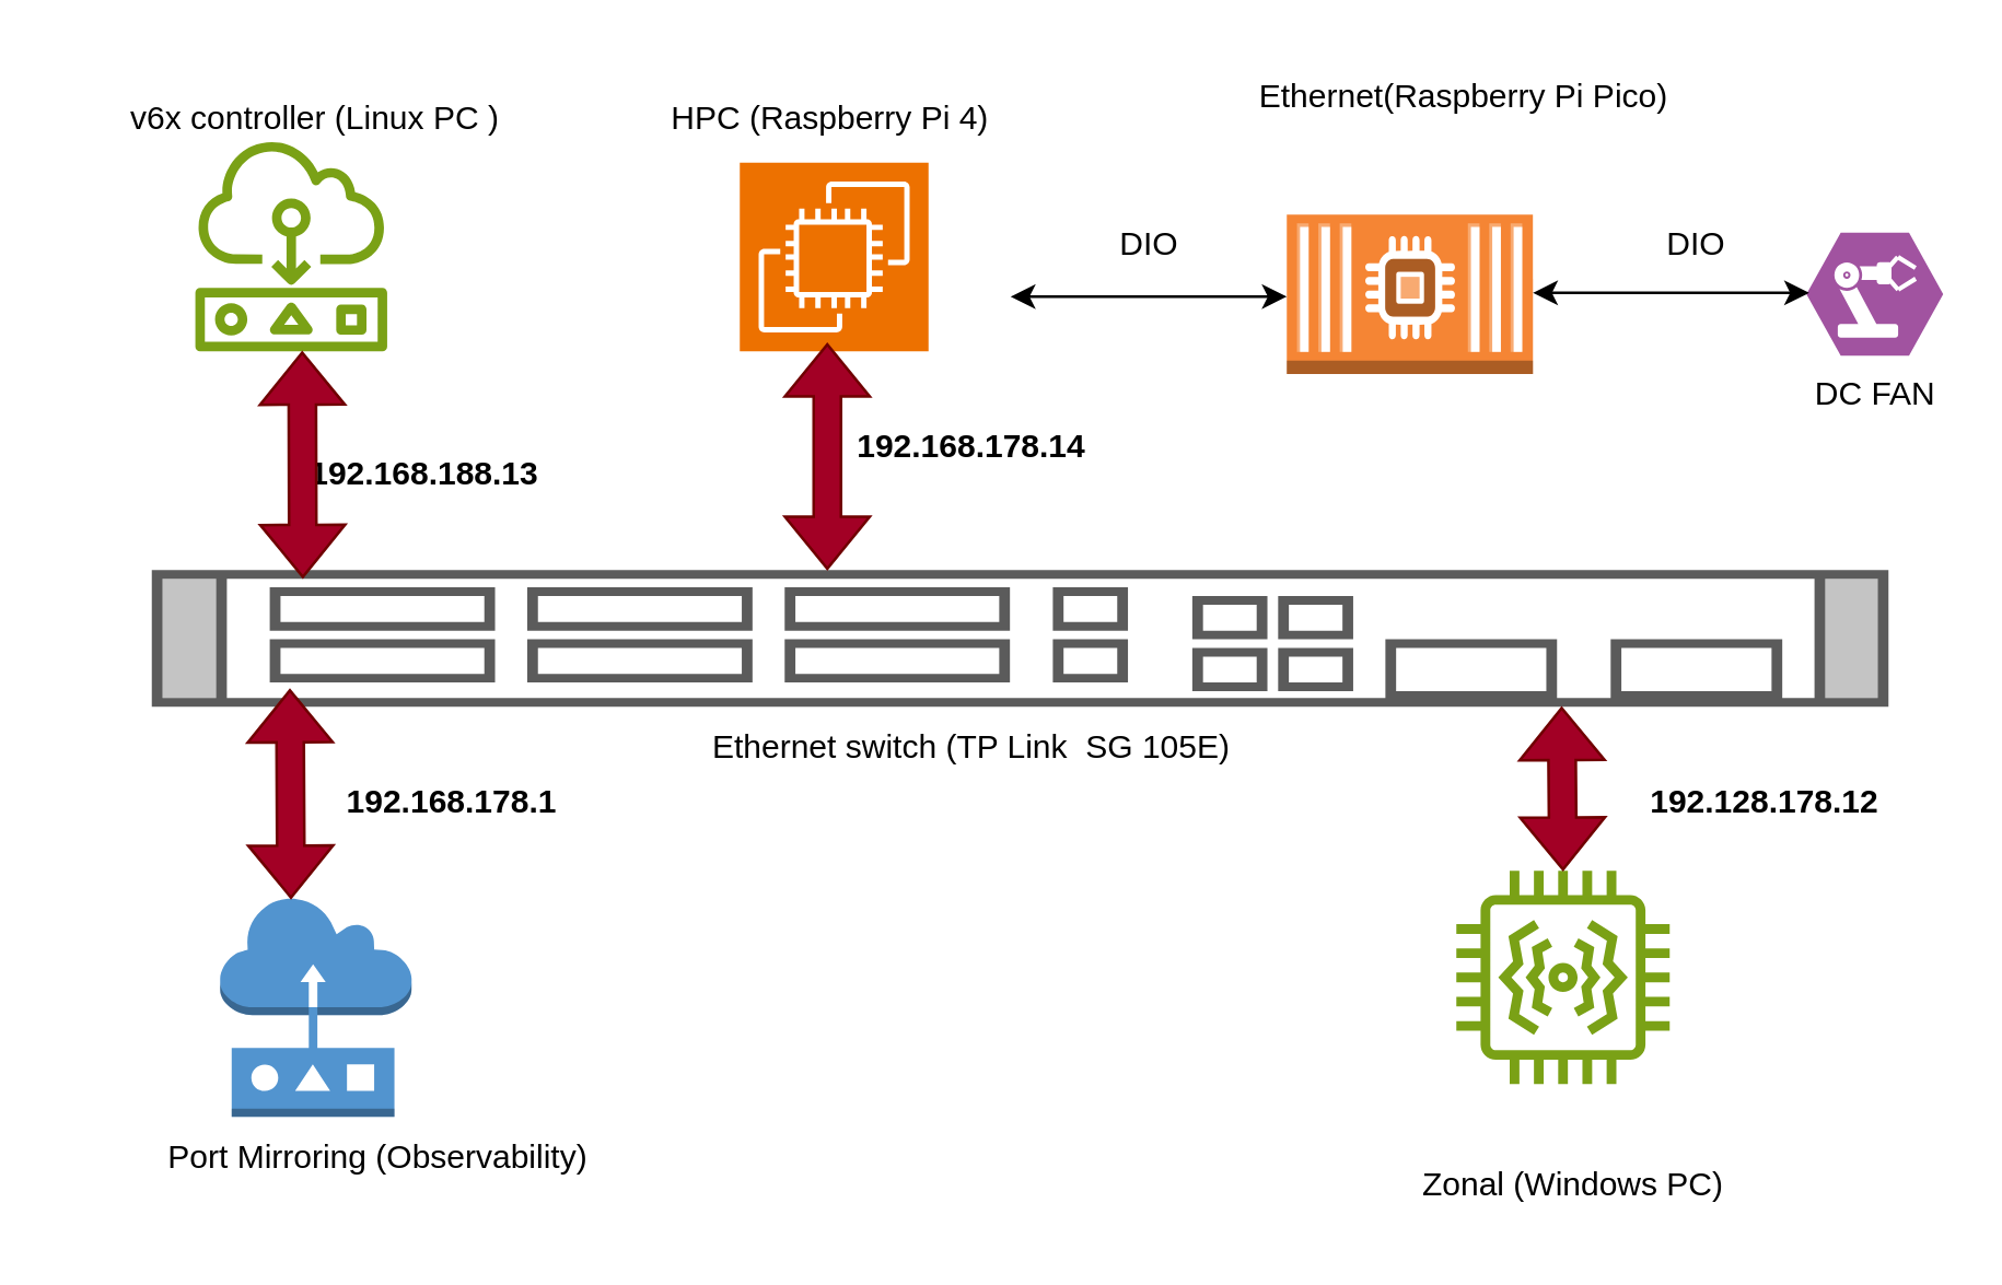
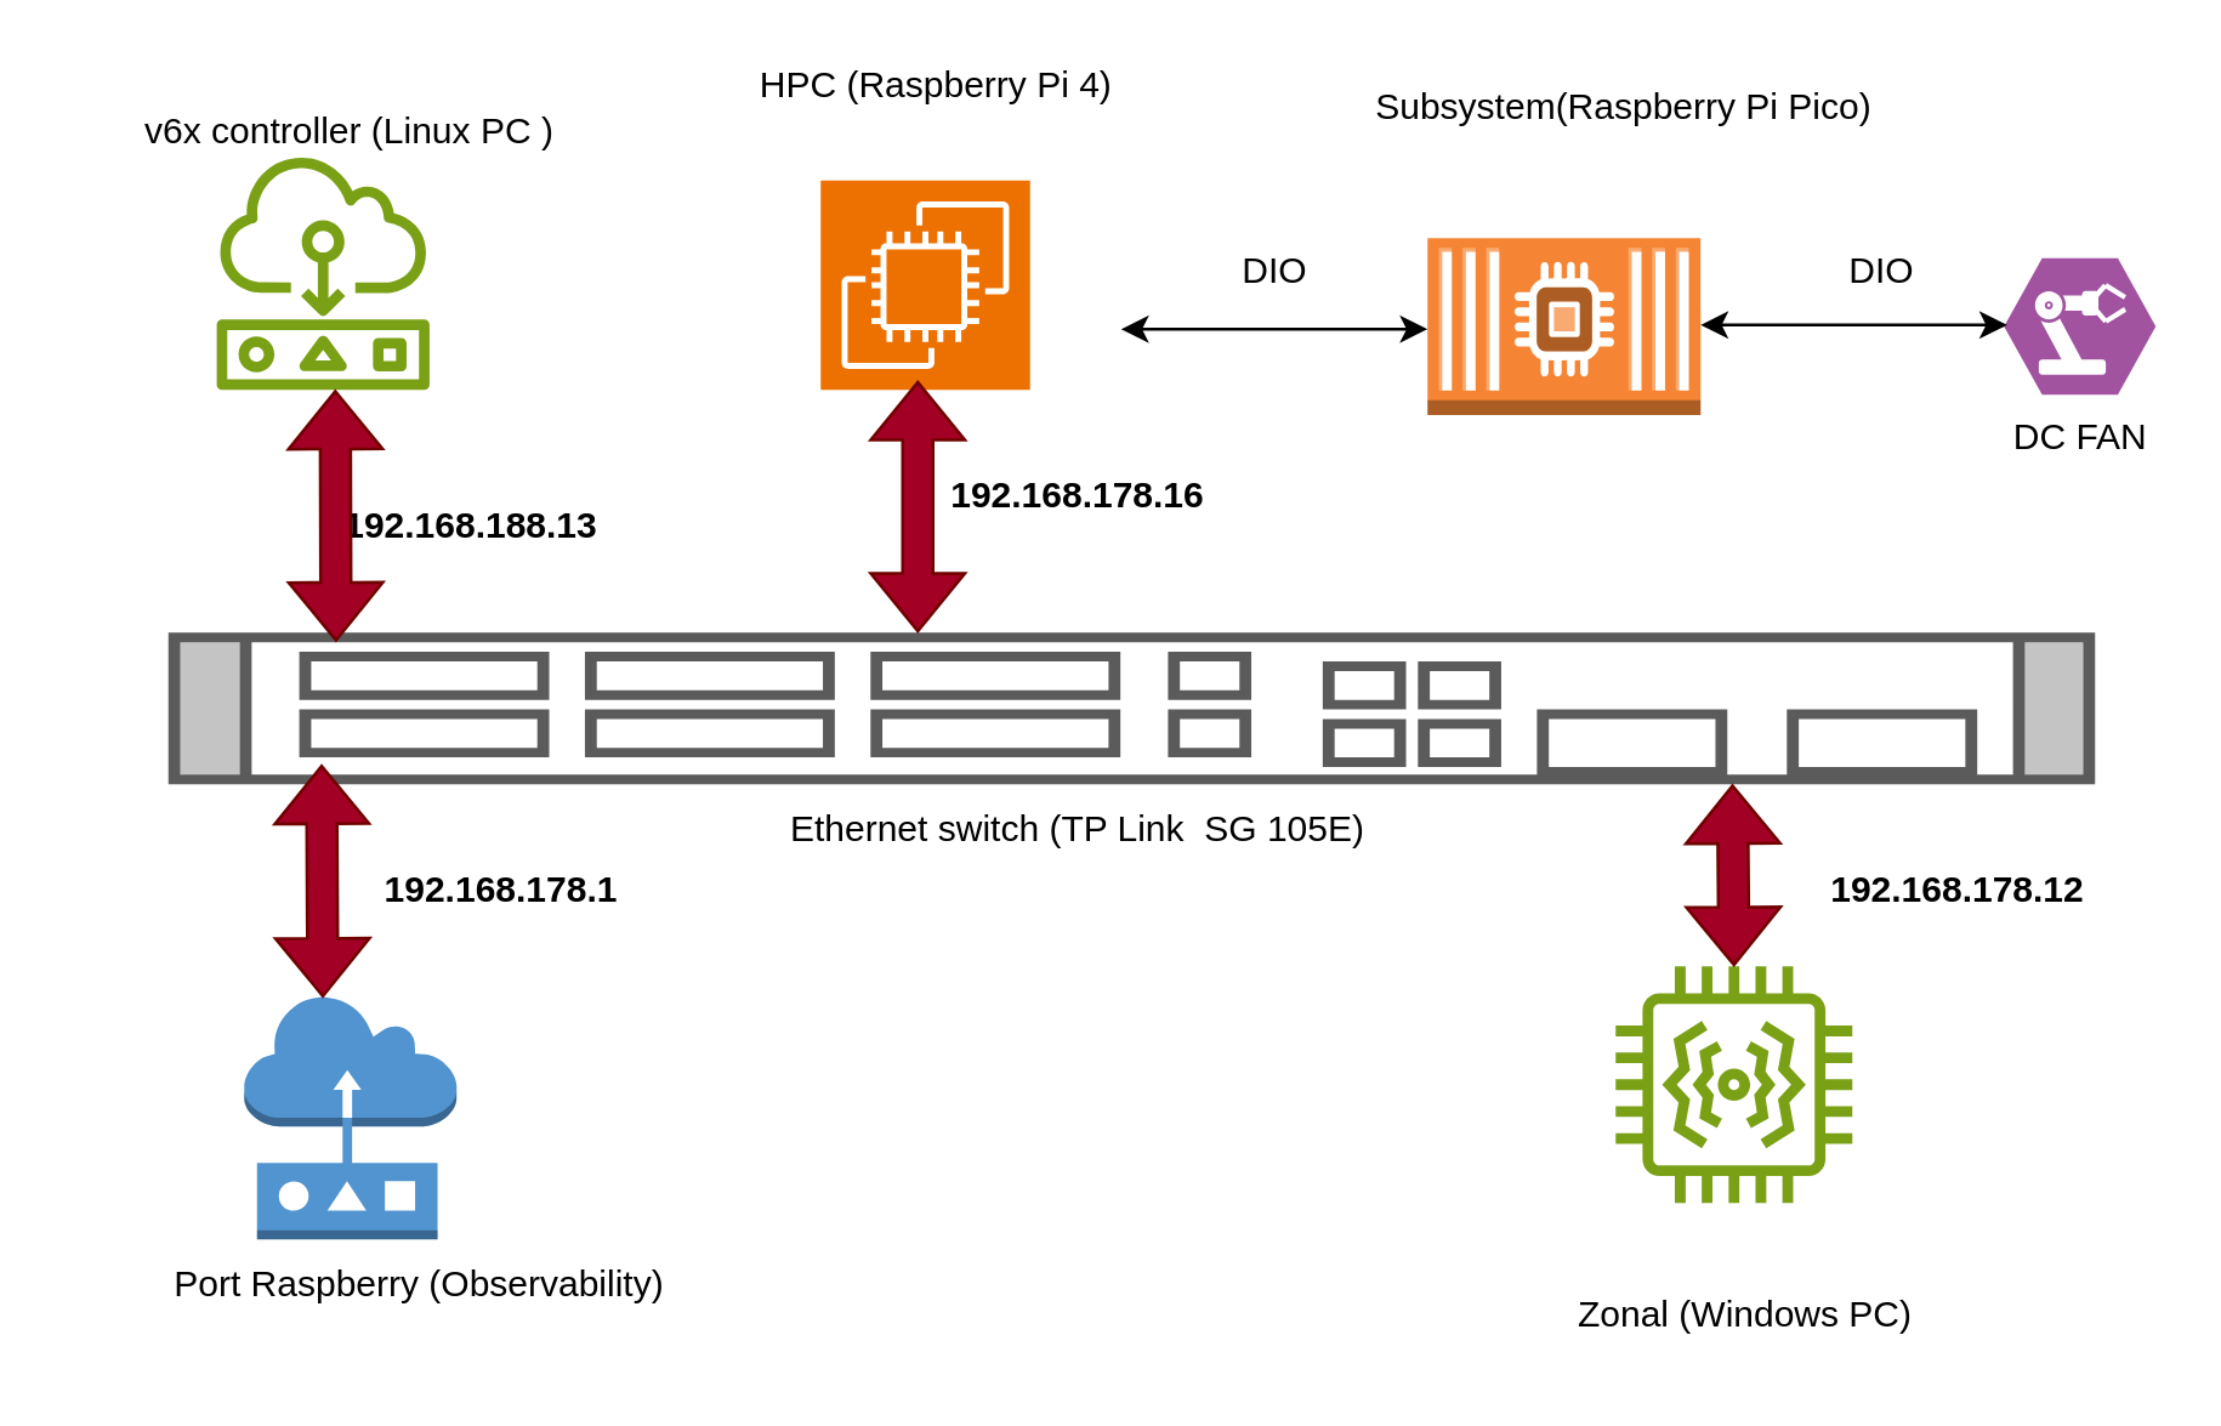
- <mxCell id="15" value="Ethernet(Raspberry Pi Pico)" style="text;html=1;align=center;verticalAlign=middle;whiteSpace=wrap;rounded=0;" parent="1" vertex="1"><mxGeometry x="419.5" y="20" width="230" height="30" as="geometry" /></mxCell>
+ <mxCell id="15" value="Subsystem(Raspberry Pi Pico)" style="text;html=1;align=center;verticalAlign=middle;whiteSpace=wrap;rounded=0;" parent="1" vertex="1"><mxGeometry x="419.5" y="20" width="230" height="30" as="geometry" /></mxCell>
- <mxCell id="9" value="HPC (Raspberry Pi 4)&amp;nbsp;" style="text;html=1;align=center;verticalAlign=middle;whiteSpace=wrap;rounded=0;" parent="1" vertex="1"><mxGeometry x="230" y="28" width="150" height="30" as="geometry" /></mxCell>
+ <mxCell id="9" value="HPC (Raspberry Pi 4)&amp;nbsp;" style="text;html=1;align=center;verticalAlign=middle;whiteSpace=wrap;rounded=0;" parent="1" vertex="1"><mxGeometry x="235" y="13" width="150" height="30" as="geometry" /></mxCell>
- <mxCell id="4" value="&lt;b&gt;192.168.178.14&lt;/b&gt;" style="text;html=1;align=center;verticalAlign=middle;whiteSpace=wrap;rounded=0;" parent="1" vertex="1"><mxGeometry x="310" y="148" width="90" height="30" as="geometry" /></mxCell>
+ <mxCell id="4" value="&lt;b&gt;192.168.178.16&lt;/b&gt;" style="text;html=1;align=center;verticalAlign=middle;whiteSpace=wrap;rounded=0;" parent="1" vertex="1"><mxGeometry x="310" y="148" width="90" height="30" as="geometry" /></mxCell>
- <mxCell id="3" value="&lt;b&gt;192.128.178.12&lt;/b&gt;" style="text;html=1;align=center;verticalAlign=middle;whiteSpace=wrap;rounded=0;" parent="1" vertex="1"><mxGeometry x="600" y="278" width="90" height="30" as="geometry" /></mxCell>
+ <mxCell id="3" value="&lt;b&gt;192.168.178.12&lt;/b&gt;" style="text;html=1;align=center;verticalAlign=middle;whiteSpace=wrap;rounded=0;" parent="1" vertex="1"><mxGeometry x="600" y="278" width="90" height="30" as="geometry" /></mxCell>
- <mxCell id="22" value="Port Mirroring (Observability)" style="text;html=1;align=center;verticalAlign=middle;whiteSpace=wrap;rounded=0;" parent="1" vertex="1"><mxGeometry x="36" y="408" width="204" height="30" as="geometry" /></mxCell>
+ <mxCell id="22" value="Port Raspberry (Observability)" style="text;html=1;align=center;verticalAlign=middle;whiteSpace=wrap;rounded=0;" parent="1" vertex="1"><mxGeometry x="36" y="408" width="204" height="30" as="geometry" /></mxCell>
